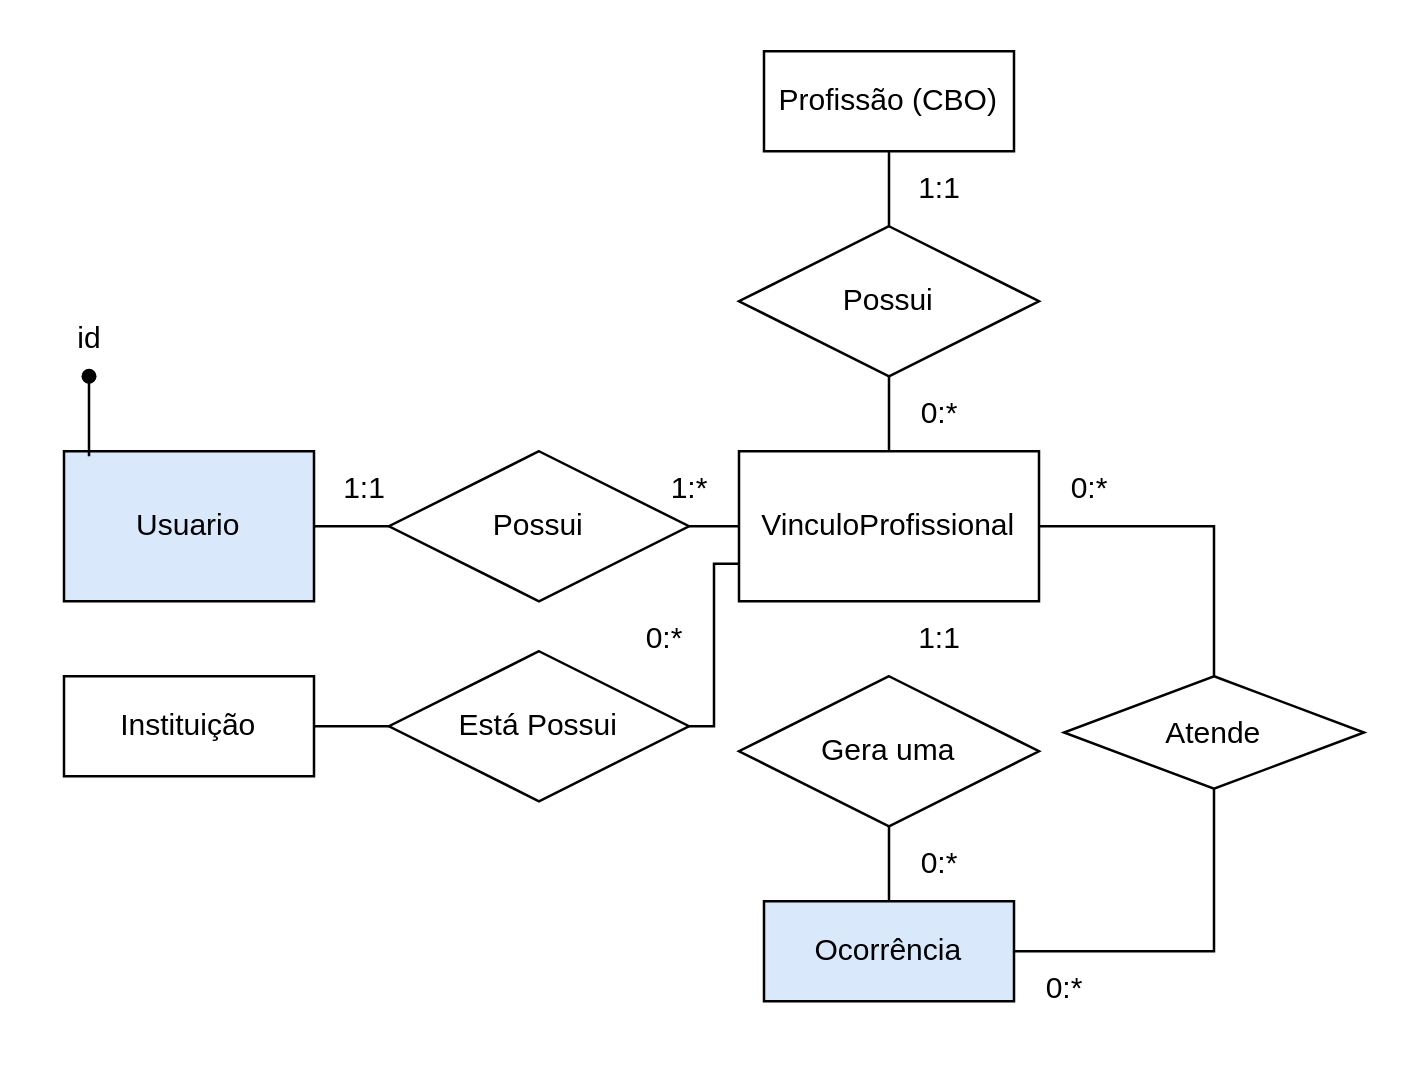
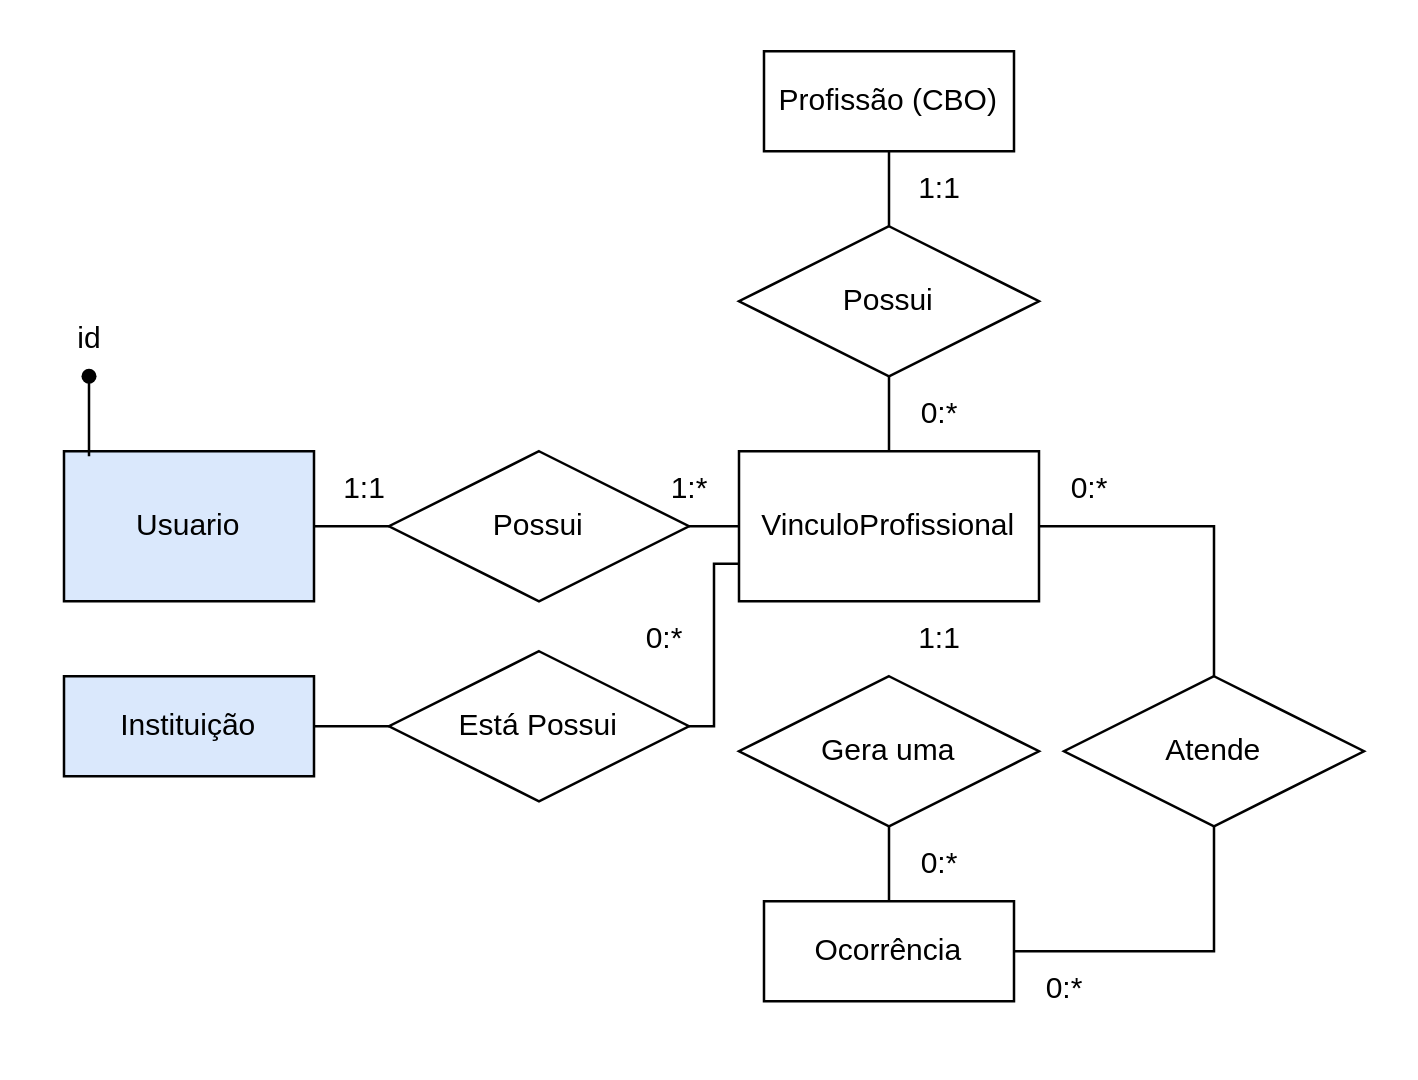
- <mxCell id="10" value="&lt;div&gt;Instituição&lt;/div&gt;" style="whiteSpace=wrap;html=1;align=center;" vertex="1" parent="1"><mxGeometry x="25" y="270" width="100" height="40" as="geometry" /></mxCell>
+ <mxCell id="10" value="&lt;div&gt;Instituição&lt;/div&gt;" style="whiteSpace=wrap;html=1;align=center;fillColor=#dae8fc;" vertex="1" parent="1"><mxGeometry x="25" y="270" width="100" height="40" as="geometry" /></mxCell>
- <mxCell id="29" value="Atende" style="shape=rhombus;perimeter=rhombusPerimeter;whiteSpace=wrap;html=1;align=center;" vertex="1" parent="1"><mxGeometry x="425" y="270" width="120" height="45" as="geometry" /></mxCell>
+ <mxCell id="29" value="Atende" style="shape=rhombus;perimeter=rhombusPerimeter;whiteSpace=wrap;html=1;align=center;" vertex="1" parent="1"><mxGeometry x="425" y="270" width="120" height="60" as="geometry" /></mxCell>
- <mxCell id="24" value="Ocorrência" style="whiteSpace=wrap;html=1;align=center;fillColor=#dae8fc;" vertex="1" parent="1"><mxGeometry x="305" y="360" width="100" height="40" as="geometry" /></mxCell>
+ <mxCell id="24" value="Ocorrência" style="whiteSpace=wrap;html=1;align=center;" vertex="1" parent="1"><mxGeometry x="305" y="360" width="100" height="40" as="geometry" /></mxCell>
